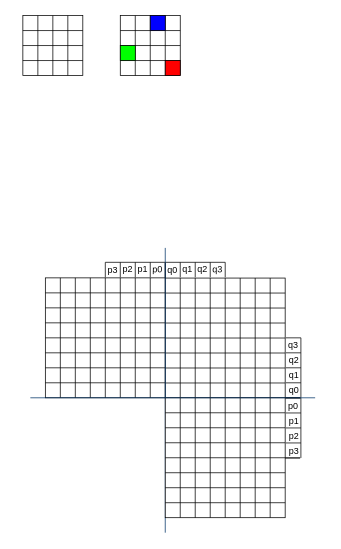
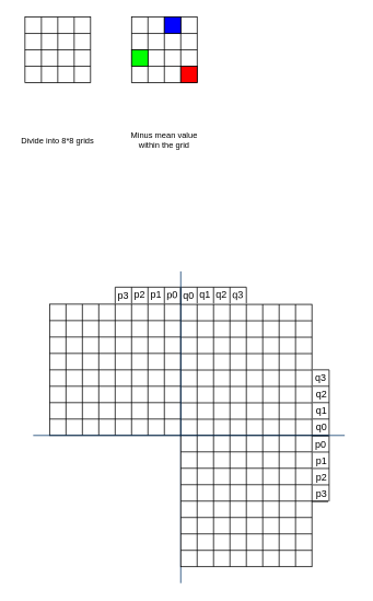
+ <mxCell id="7" value="Divide into 8*8 grids" style="text;html=1;strokeColor=none;fillColor=none;align=center;verticalAlign=middle;whiteSpace=wrap;rounded=0;fontSize=10;" vertex="1" parent="1"><mxGeometry x="20" y="160" width="100" height="20" as="geometry" /></mxCell>
+ <mxCell id="16" value="Minus mean value within the grid" style="text;html=1;strokeColor=none;fillColor=none;align=center;verticalAlign=middle;whiteSpace=wrap;rounded=0;fontSize=10;" vertex="1" parent="1"><mxGeometry x="145" y="160" width="110" height="20" as="geometry" /></mxCell>
